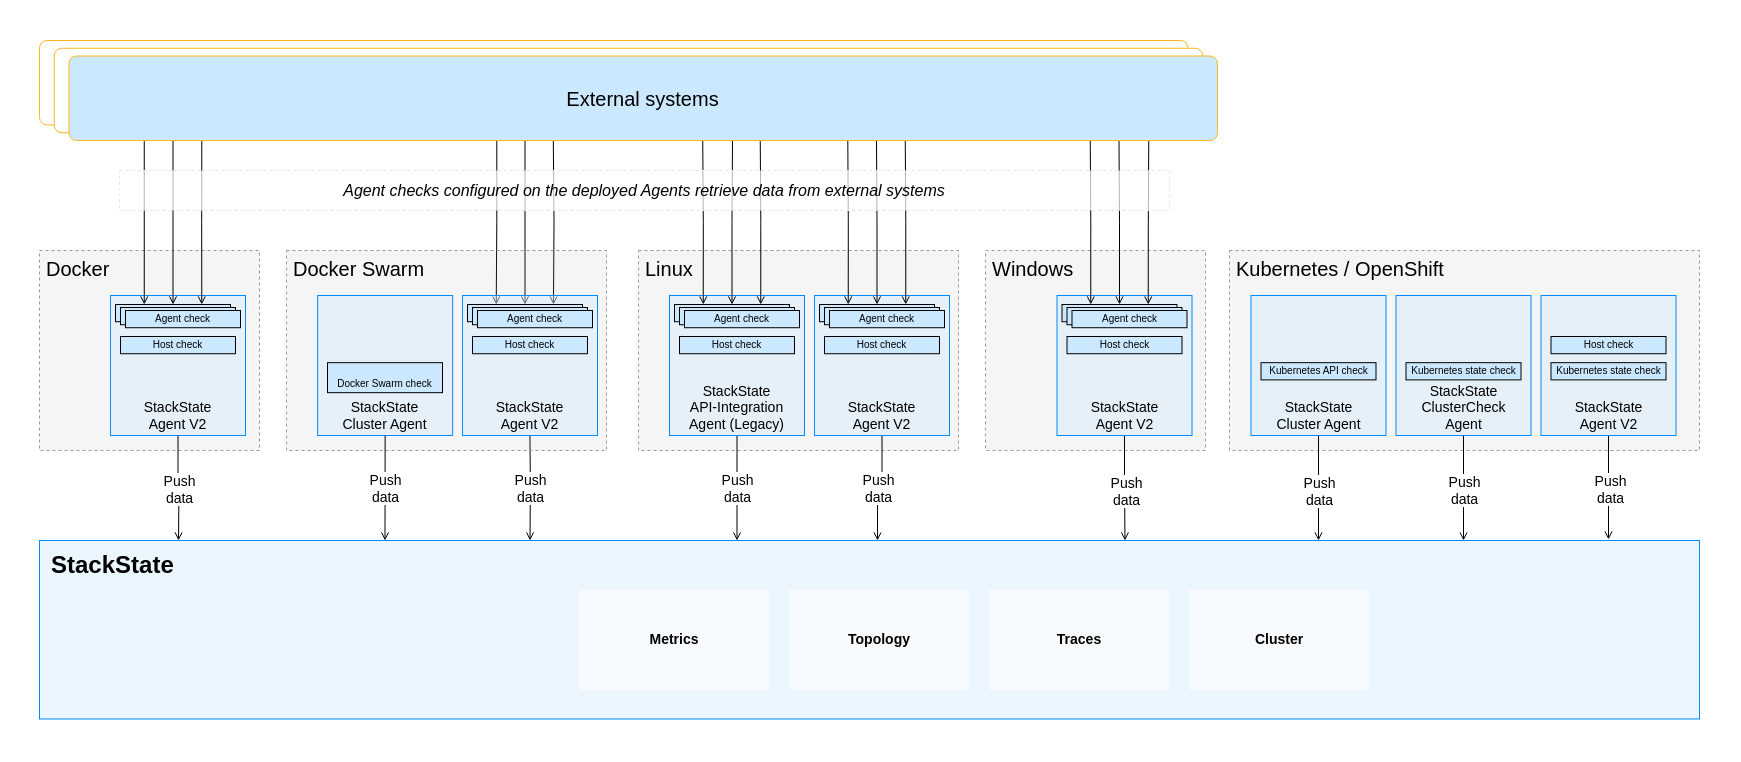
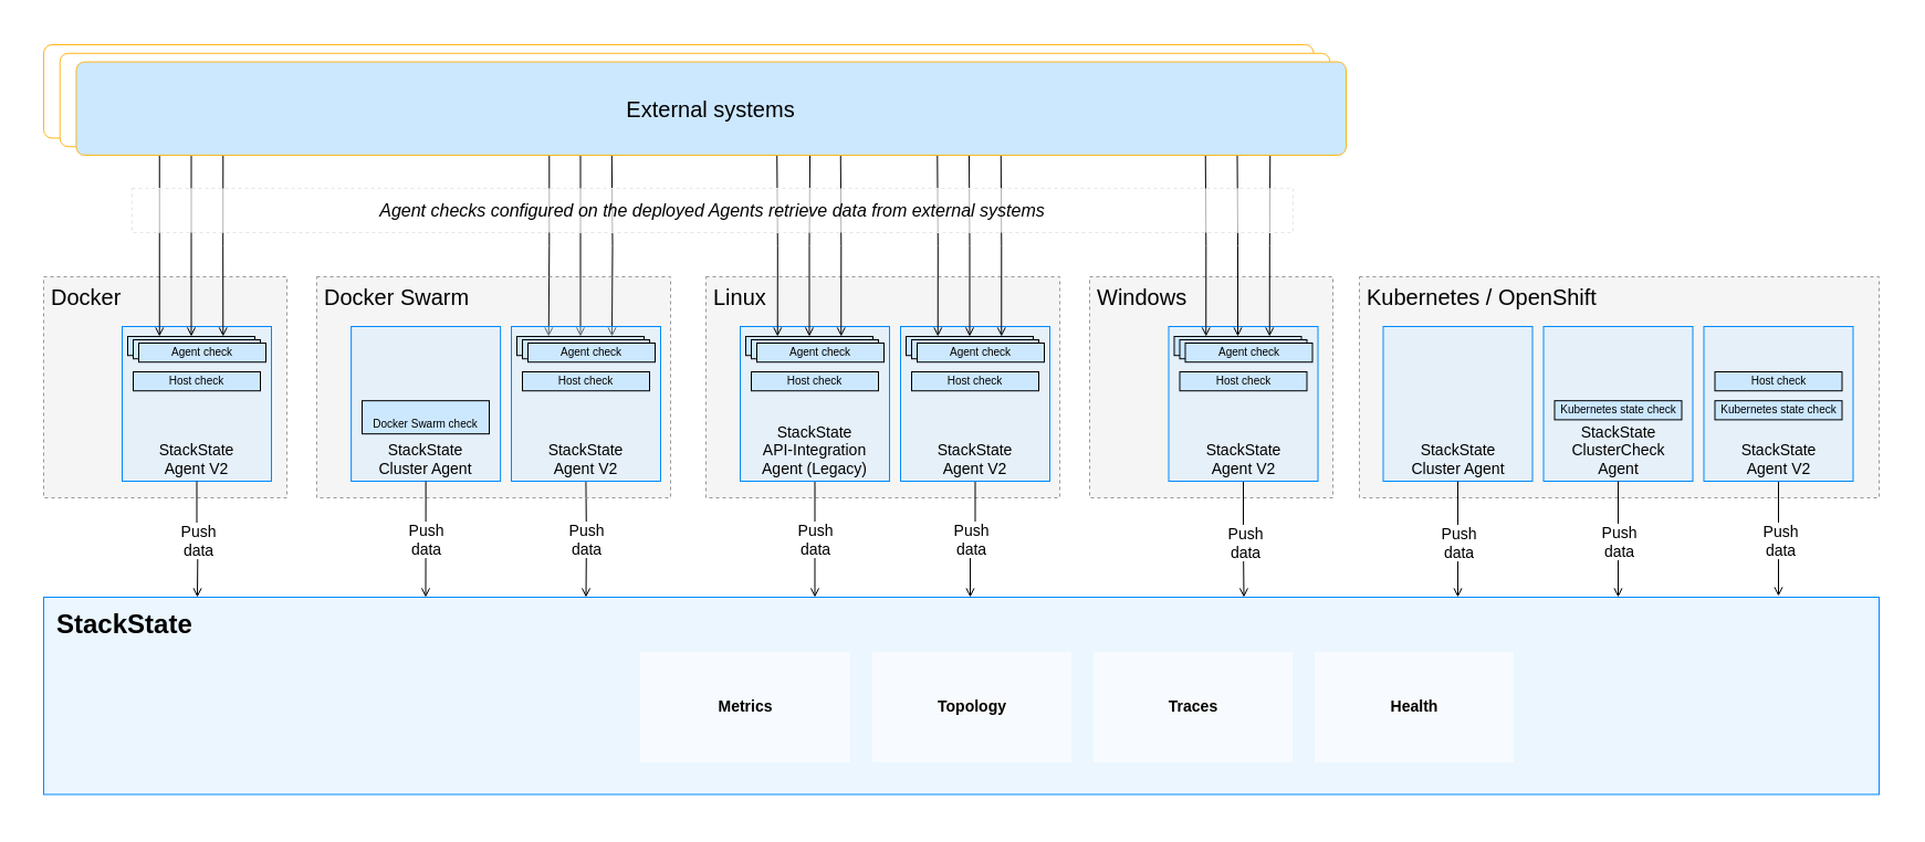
- <mxCell id="46" value="&lt;span style=&quot;font-style: normal&quot;&gt;&lt;font style=&quot;font-size: 10px&quot;&gt;Kubernetes API check&lt;/font&gt;&lt;/span&gt;" style="rounded=0;whiteSpace=wrap;html=1;strokeWidth=1;fontStyle=2;fillColor=#CCE8FF;fillOpacity=100;verticalAlign=bottom;" vertex="1" parent="1"><mxGeometry x="1260.5" y="362.17" width="115" height="17.22" as="geometry" /></mxCell>
- <mxCell id="13" value="&lt;b style=&quot;color: rgb(0 , 0 , 0) ; font-family: &amp;#34;helvetica&amp;#34; ; font-style: normal ; letter-spacing: normal ; text-indent: 0px ; text-transform: none ; word-spacing: 0px ; background-color: rgb(248 , 249 , 250)&quot;&gt;&lt;font style=&quot;font-size: 14px&quot;&gt;Cluster&lt;/font&gt;&lt;/b&gt;" style="text;whiteSpace=wrap;html=1;fillColor=#ffffff;fillOpacity=60;rounded=0;align=center;verticalAlign=middle;" vertex="1" parent="1"><mxGeometry x="1188.504" y="589.285" width="180" height="100" as="geometry" /></mxCell>
+ <mxCell id="13" value="&lt;b style=&quot;color: rgb(0 , 0 , 0) ; font-family: &amp;#34;helvetica&amp;#34; ; font-style: normal ; letter-spacing: normal ; text-indent: 0px ; text-transform: none ; word-spacing: 0px ; background-color: rgb(248 , 249 , 250)&quot;&gt;&lt;font style=&quot;font-size: 14px&quot;&gt;Health&lt;/font&gt;&lt;/b&gt;" style="text;whiteSpace=wrap;html=1;fillColor=#ffffff;fillOpacity=60;rounded=0;align=center;verticalAlign=middle;" vertex="1" parent="1"><mxGeometry x="1188.504" y="589.285" width="180" height="100" as="geometry" /></mxCell>
